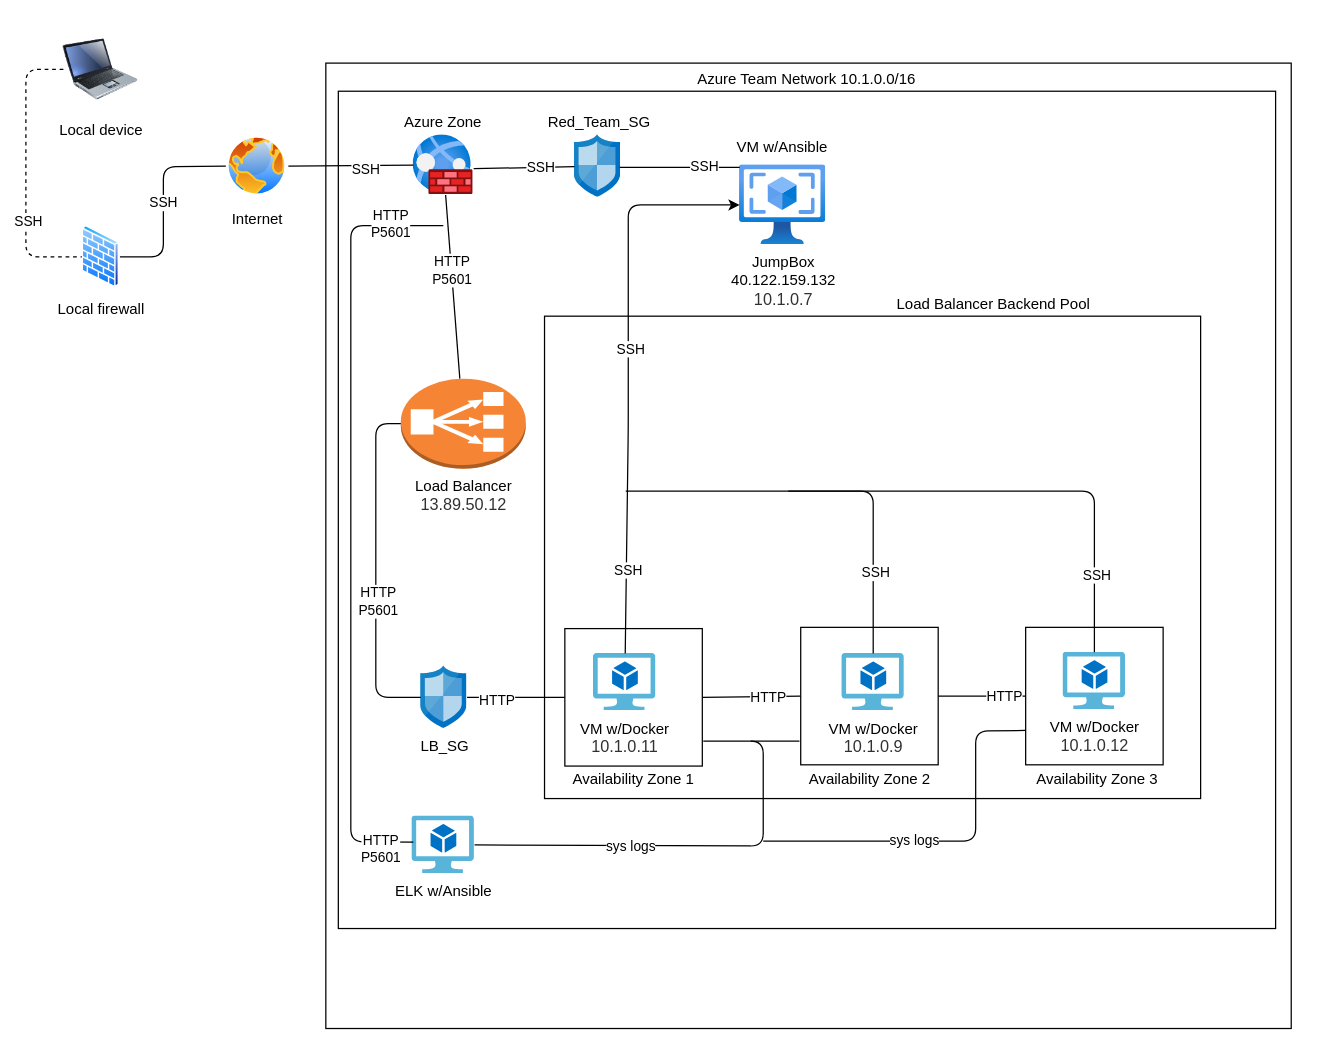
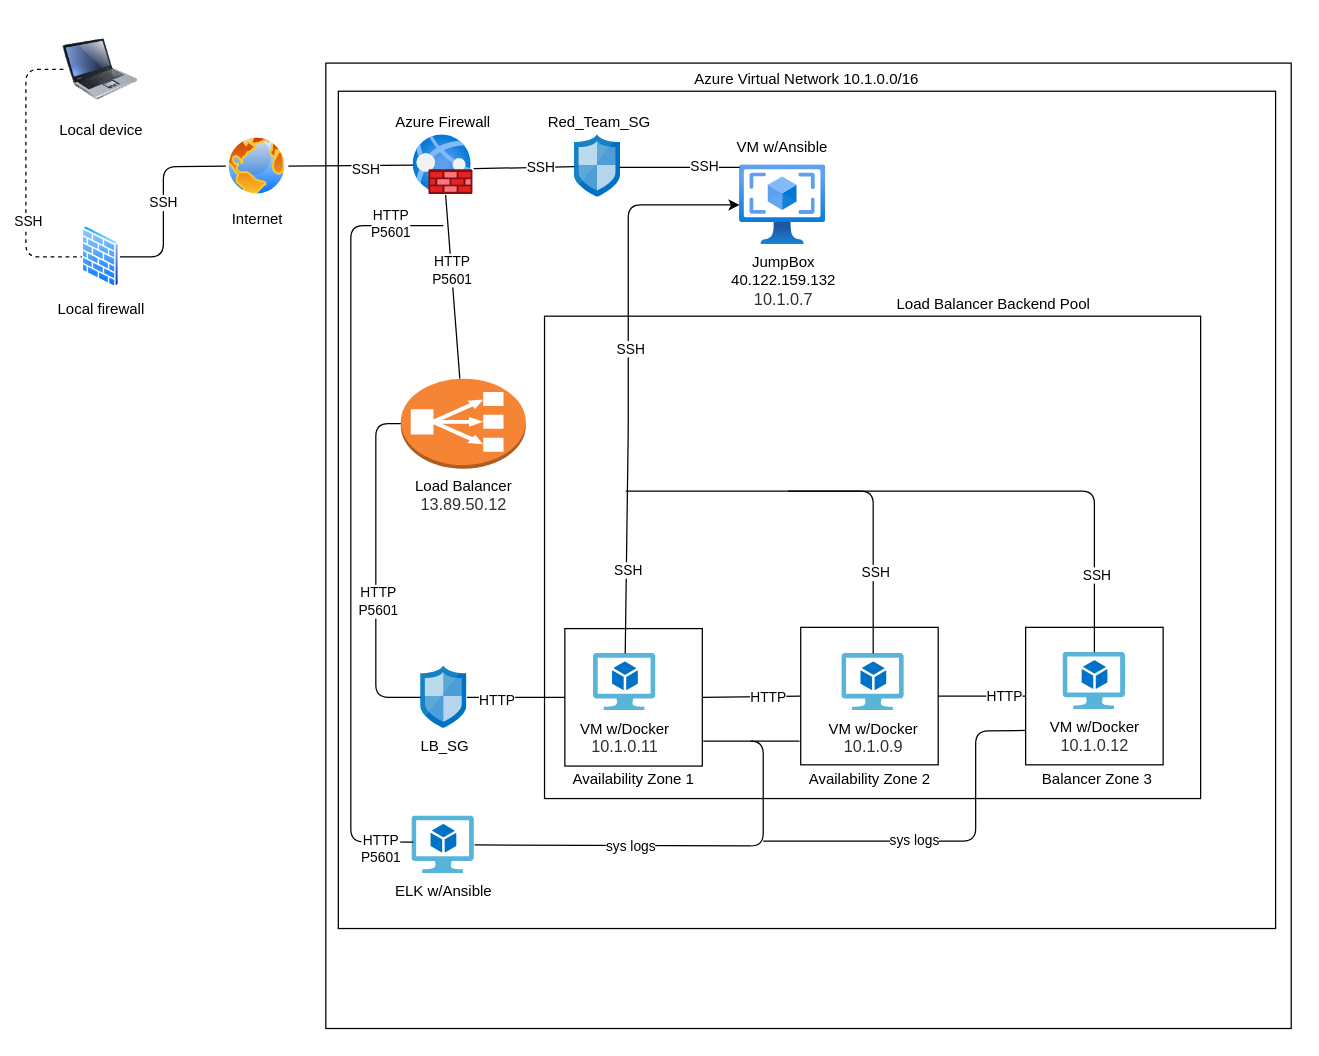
- <mxCell id="25" value="Azure Team Network 10.1.0.0/16" style="text;html=1;strokeColor=none;fillColor=none;align=center;verticalAlign=middle;whiteSpace=wrap;rounded=0;" parent="1" vertex="1"><mxGeometry x="550" y="52.5" width="190" height="20" as="geometry" /></mxCell>
+ <mxCell id="25" value="Azure Virtual Network 10.1.0.0/16" style="text;html=1;strokeColor=none;fillColor=none;align=center;verticalAlign=middle;whiteSpace=wrap;rounded=0;" parent="1" vertex="1"><mxGeometry x="550" y="52.5" width="190" height="20" as="geometry" /></mxCell>
- <mxCell id="44" value="Azure Zone" style="text;html=1;strokeColor=none;fillColor=none;align=center;verticalAlign=middle;whiteSpace=wrap;rounded=0;" parent="1" vertex="1"><mxGeometry x="309" y="87.5" width="90" height="20" as="geometry" /></mxCell>
+ <mxCell id="44" value="Azure Firewall" style="text;html=1;strokeColor=none;fillColor=none;align=center;verticalAlign=middle;whiteSpace=wrap;rounded=0;" parent="1" vertex="1"><mxGeometry x="309" y="87.5" width="90" height="20" as="geometry" /></mxCell>
- <mxCell id="32" value="Availability Zone 3" style="text;html=1;strokeColor=none;fillColor=none;align=center;verticalAlign=middle;whiteSpace=wrap;rounded=0;" parent="1" vertex="1"><mxGeometry x="820" y="612.5" width="115" height="20" as="geometry" /></mxCell>
+ <mxCell id="32" value="Balancer Zone 3" style="text;html=1;strokeColor=none;fillColor=none;align=center;verticalAlign=middle;whiteSpace=wrap;rounded=0;" parent="1" vertex="1"><mxGeometry x="820" y="612.5" width="115" height="20" as="geometry" /></mxCell>
